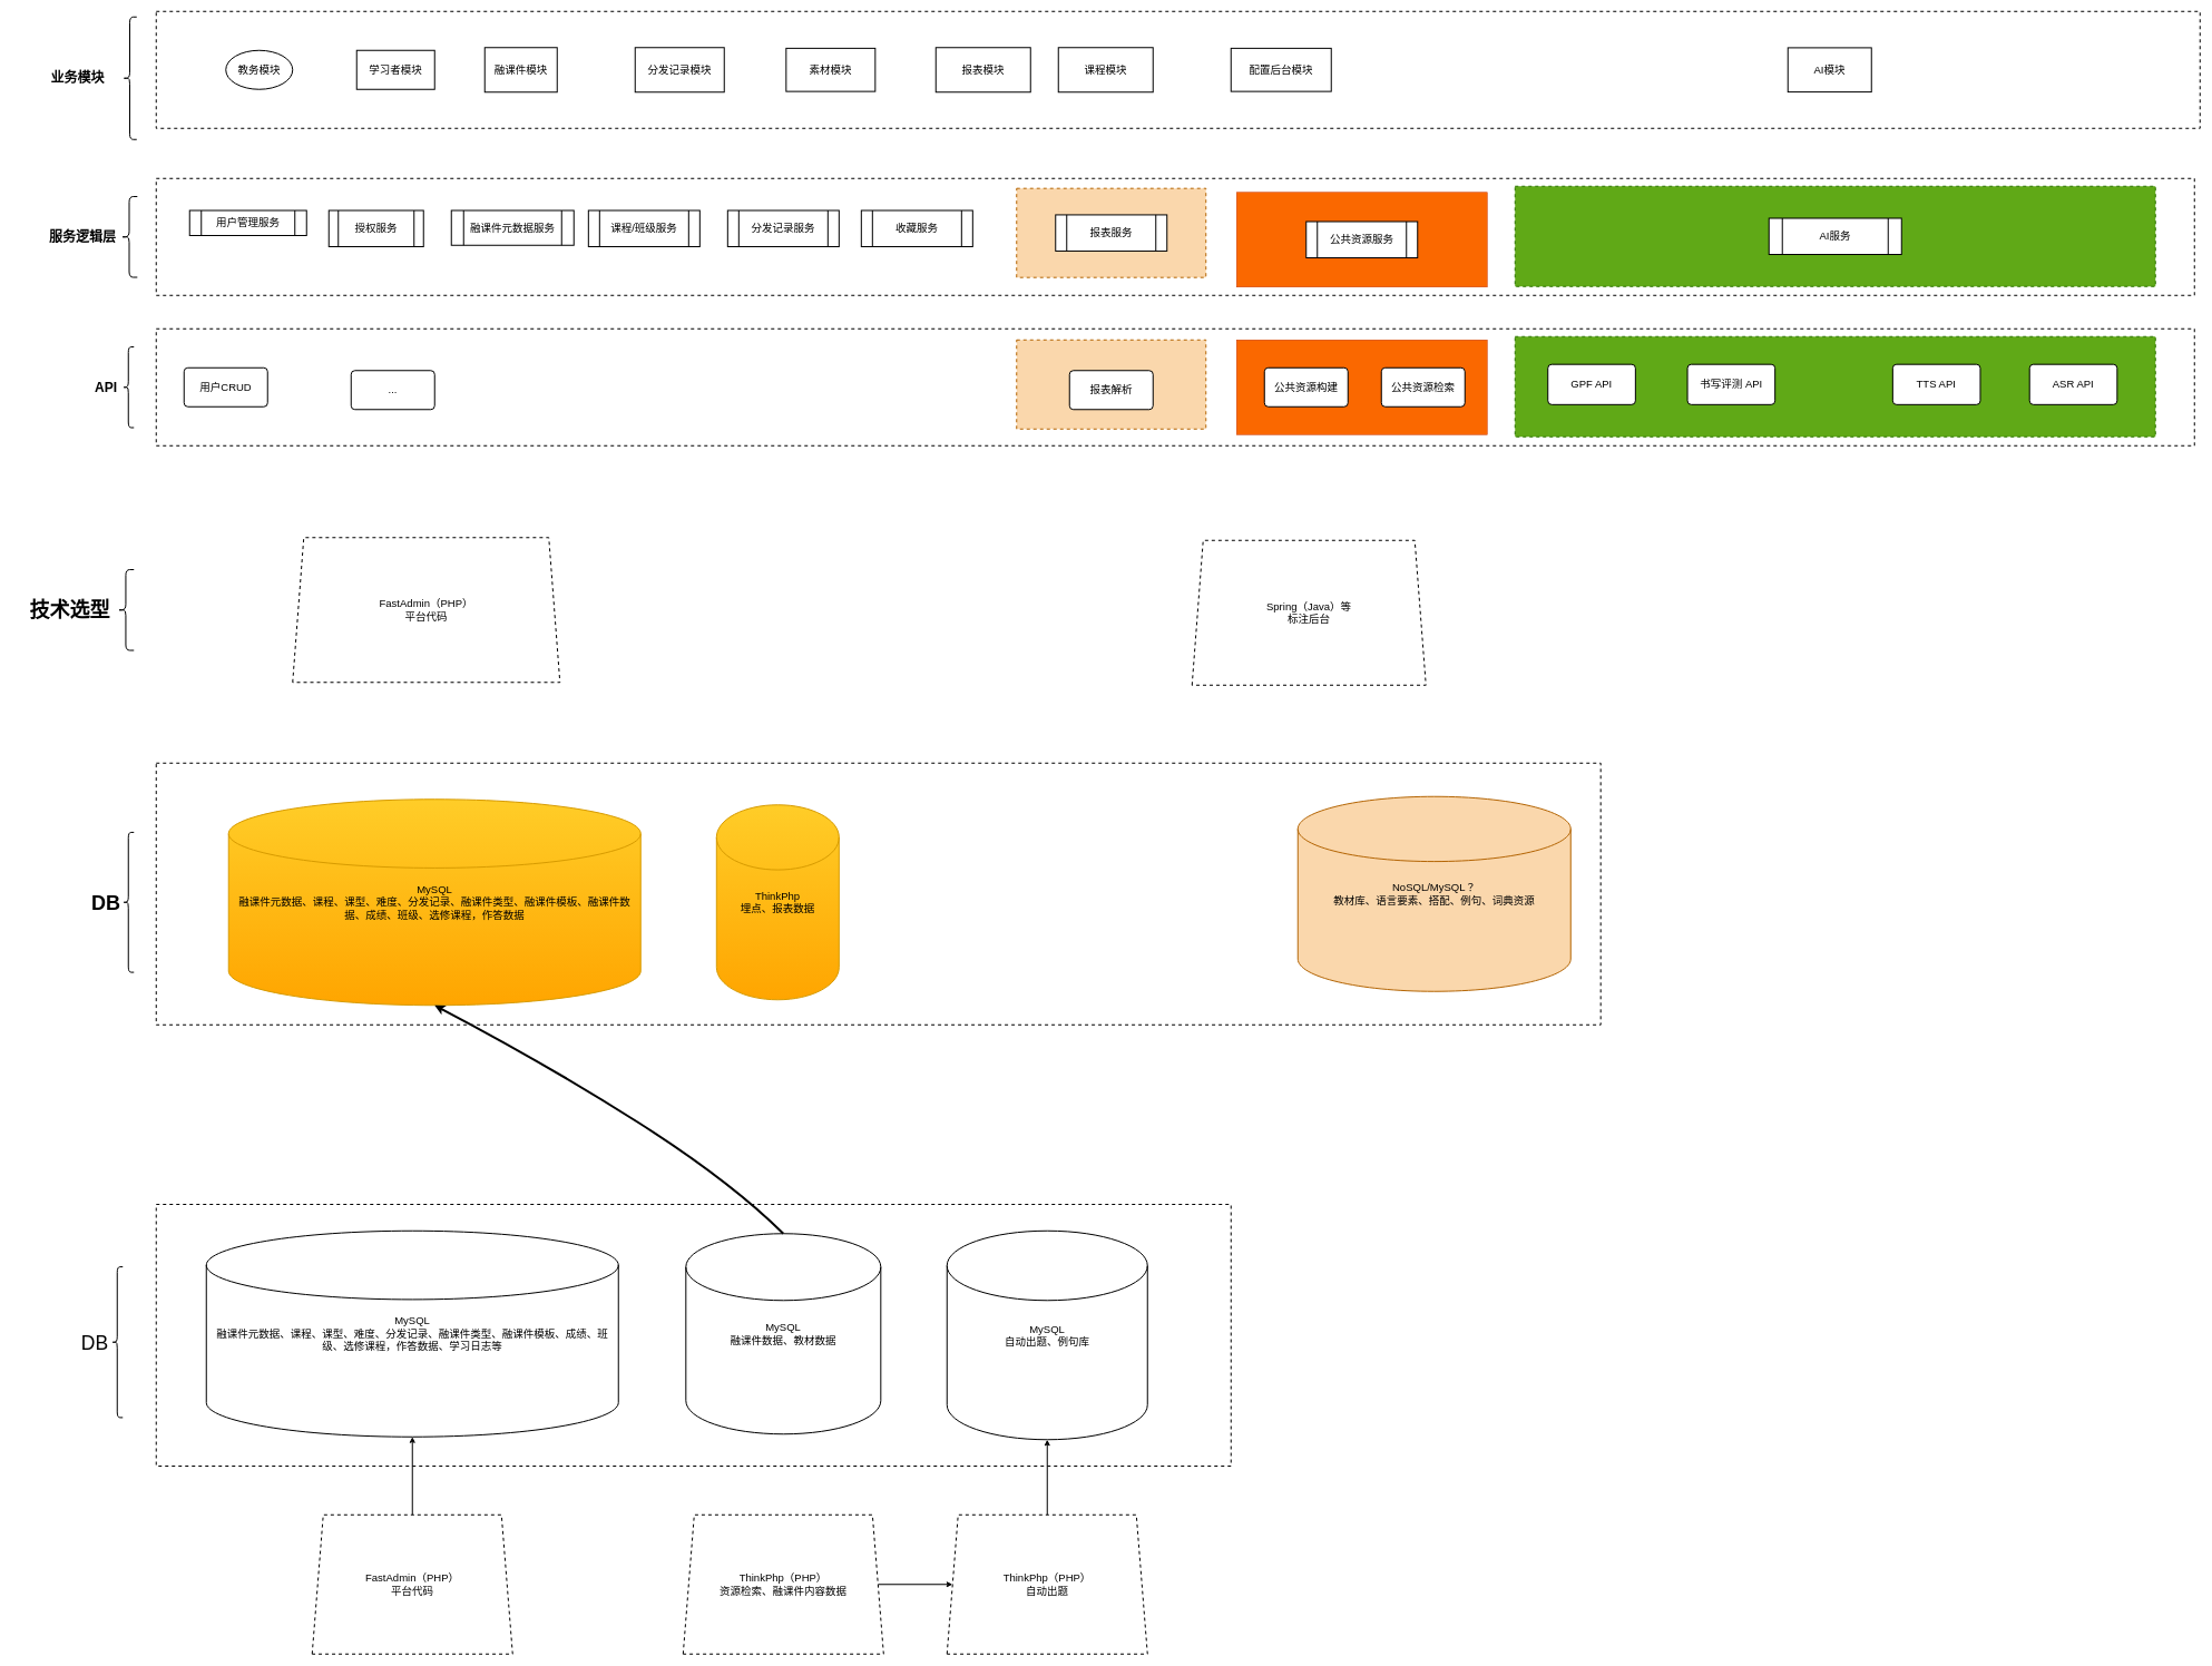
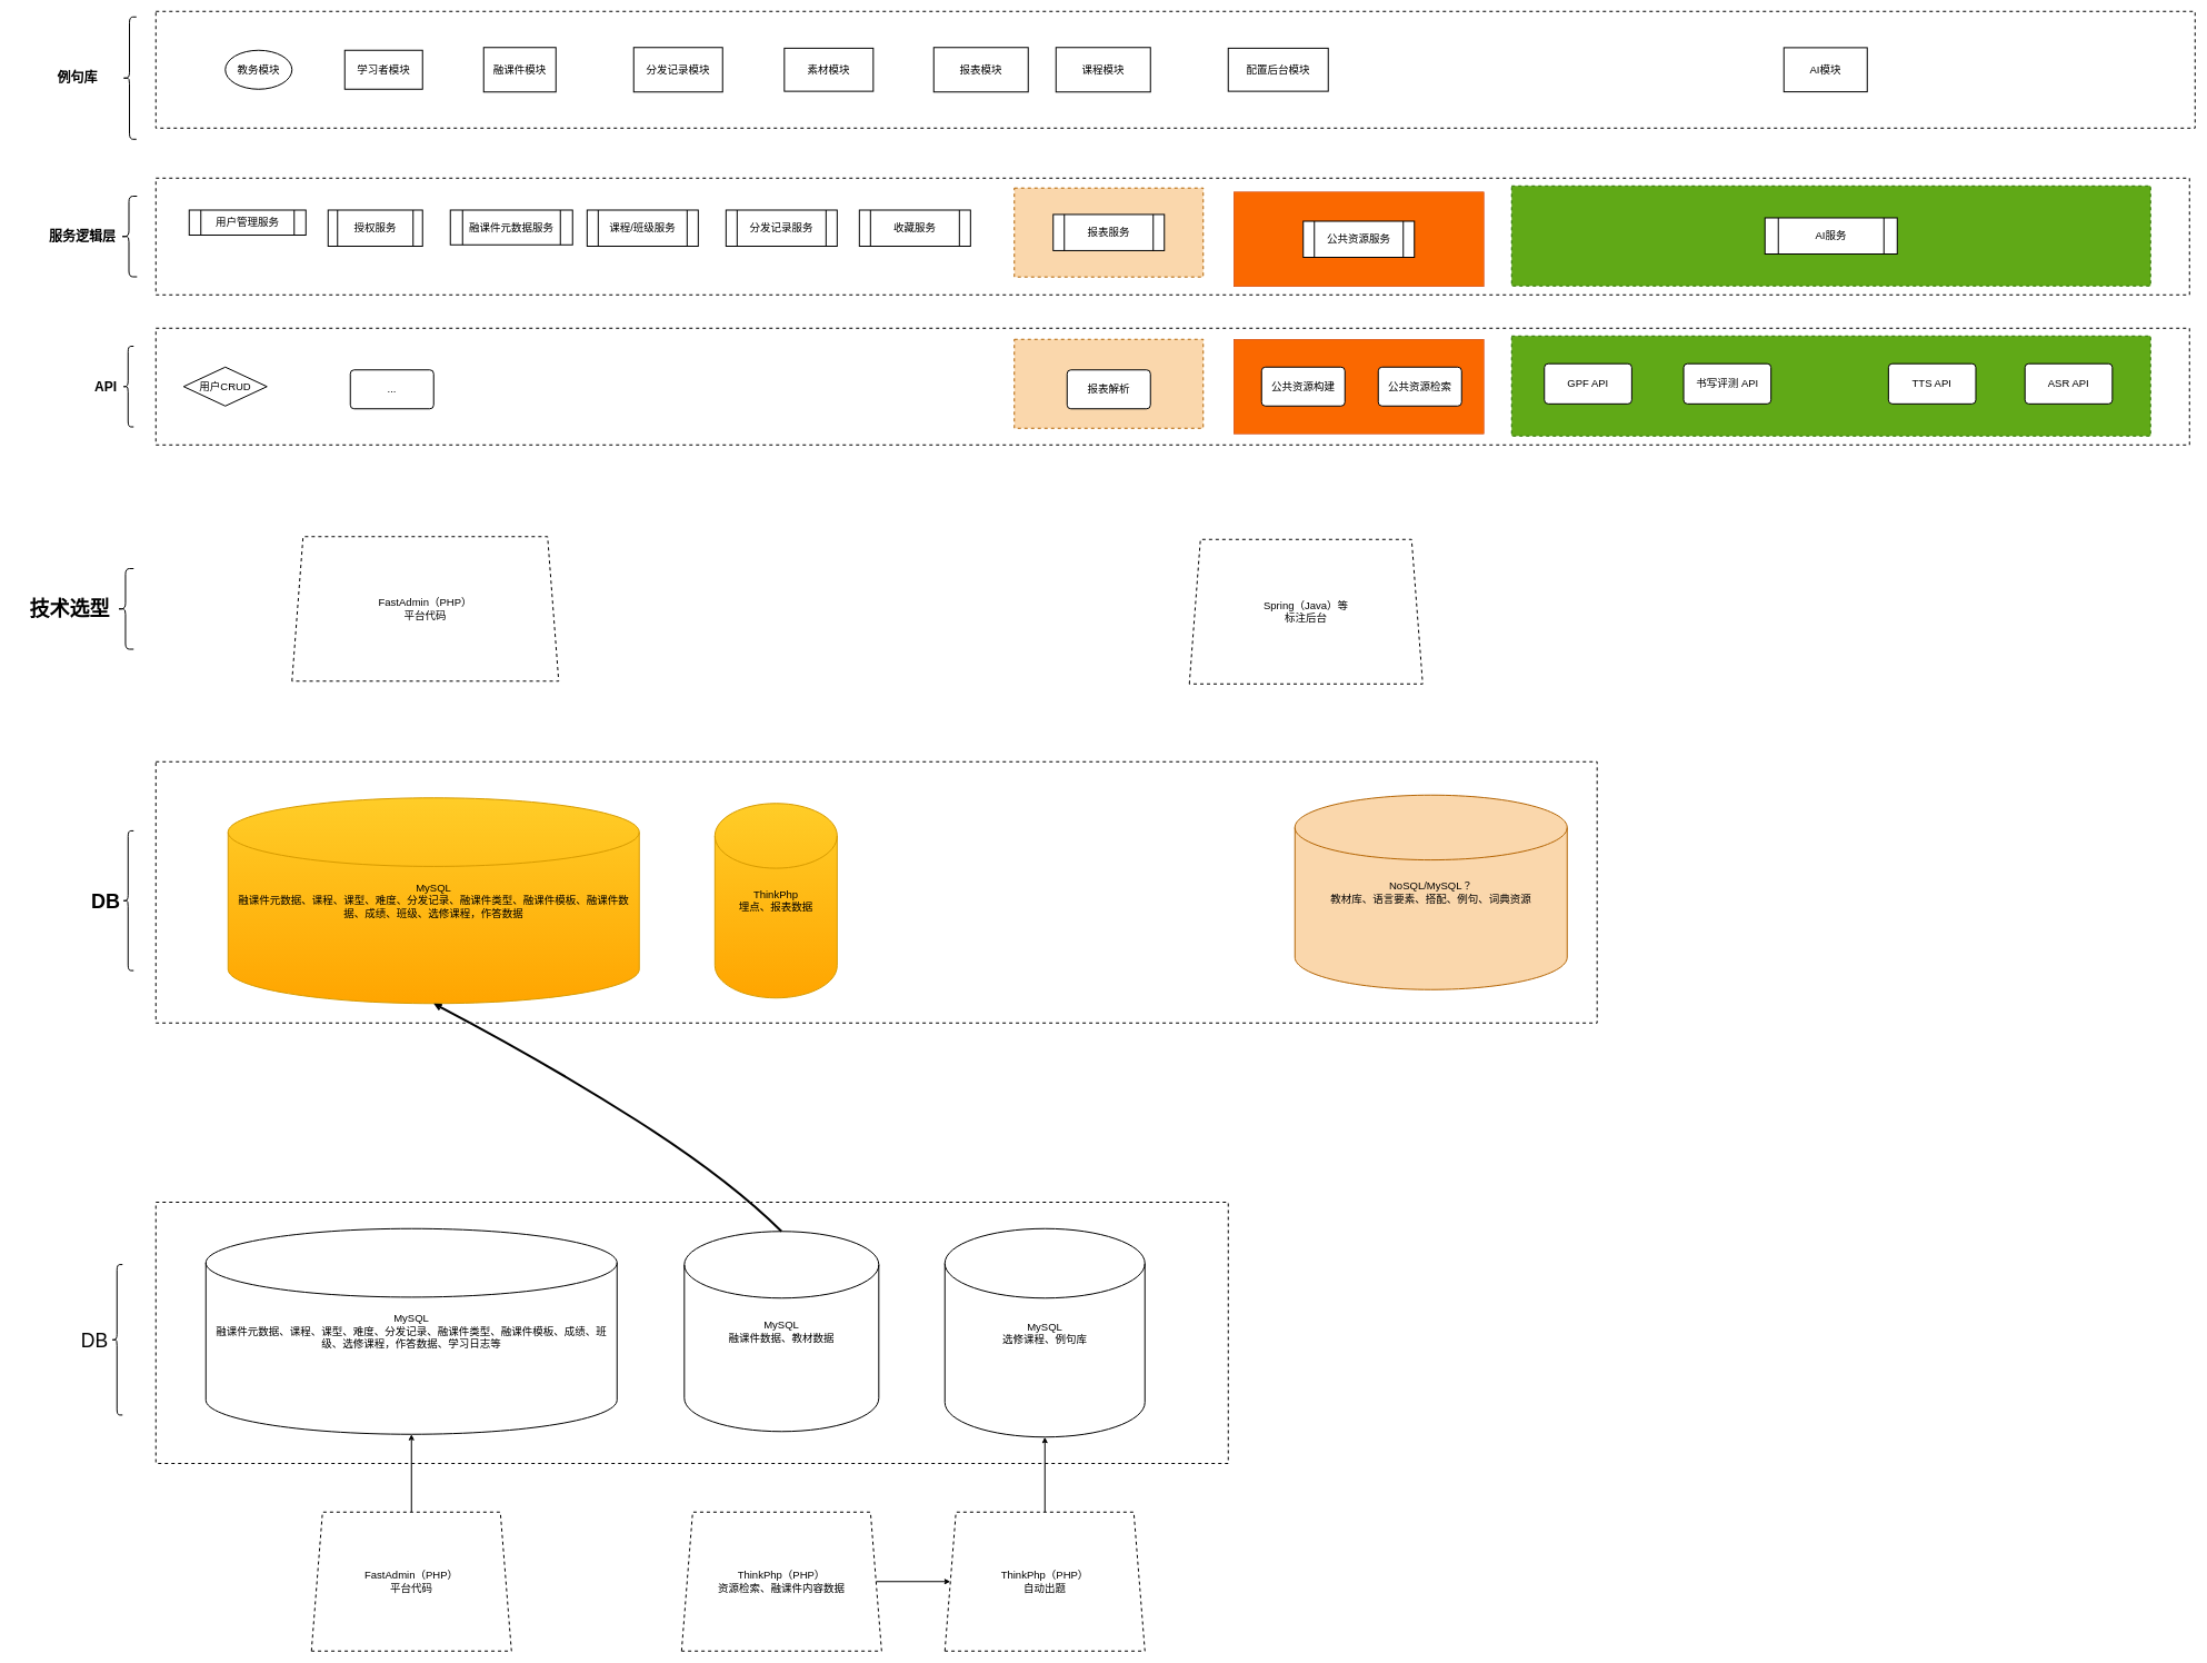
- <mxCell id="11" value="学习者模块" style="rounded=0;whiteSpace=wrap;html=1;fontSize=19;strokeWidth=2;" parent="1" vertex="1"><mxGeometry x="640" y="90" width="140" height="70" as="geometry" /></mxCell>
+ <mxCell id="11" value="学习者模块" style="rounded=0;whiteSpace=wrap;html=1;fontSize=19;strokeWidth=2;" parent="1" vertex="1"><mxGeometry x="620" y="90" width="140" height="70" as="geometry" /></mxCell>
- <mxCell id="18" value="&lt;b&gt;&lt;font style=&quot;font-size: 24px;&quot;&gt;业务模块&lt;/font&gt;&lt;/b&gt;" style="text;html=1;strokeColor=none;fillColor=none;align=center;verticalAlign=middle;whiteSpace=wrap;rounded=0;fontSize=19;" parent="17" vertex="1"><mxGeometry x="64" y="92.63" width="110" height="34.74" as="geometry" /></mxCell>
+ <mxCell id="18" value="&lt;b&gt;&lt;font style=&quot;font-size: 24px;&quot;&gt;例句库&lt;/font&gt;&lt;/b&gt;" style="text;html=1;strokeColor=none;fillColor=none;align=center;verticalAlign=middle;whiteSpace=wrap;rounded=0;fontSize=19;" parent="17" vertex="1"><mxGeometry x="64" y="92.63" width="110" height="34.74" as="geometry" /></mxCell>
- <mxCell id="6" value="用户CRUD" style="rounded=1;whiteSpace=wrap;html=1;absoluteArcSize=1;arcSize=14;strokeWidth=2;fontSize=19;" parent="1" vertex="1"><mxGeometry x="330" y="660" width="150" height="70" as="geometry" /></mxCell>
+ <mxCell id="6" value="用户CRUD" style="rhombus;whiteSpace=wrap;html=1;absoluteArcSize=1;arcSize=14;strokeWidth=2;fontSize=19;" parent="1" vertex="1"><mxGeometry x="330" y="660" width="150" height="70" as="geometry" /></mxCell>
- <mxCell id="75" value="" style="curved=1;endArrow=classic;html=1;rounded=0;fontSize=18;strokeWidth=4;entryX=0.5;entryY=1;entryDx=0;entryDy=0;entryPerimeter=0;exitX=0.5;exitY=0;exitDx=0;exitDy=0;exitPerimeter=0;" parent="1" source="54" target="7" edge="1"><mxGeometry width="50" height="50" relative="1" as="geometry"><mxPoint x="1410" y="2060" as="sourcePoint" /><mxPoint x="1460" y="2010" as="targetPoint" /><Array as="points"><mxPoint x="1310" y="2120" /><mxPoint x="980" y="1910" /></Array></mxGeometry></mxCell>
+ <mxCell id="75" value="" style="curved=1;endArrow=open;html=1;rounded=0;fontSize=18;strokeWidth=4;entryX=0.5;entryY=1;entryDx=0;entryDy=0;entryPerimeter=0;exitX=0.5;exitY=0;exitDx=0;exitDy=0;exitPerimeter=0;" parent="1" source="54" target="7" edge="1"><mxGeometry width="50" height="50" relative="1" as="geometry"><mxPoint x="1410" y="2060" as="sourcePoint" /><mxPoint x="1460" y="2010" as="targetPoint" /><Array as="points"><mxPoint x="1310" y="2120" /><mxPoint x="980" y="1910" /></Array></mxGeometry></mxCell>
- <mxCell id="55" value="MySQL&lt;br&gt;自动出题、例句库" style="strokeWidth=2;html=1;shape=mxgraph.flowchart.database;whiteSpace=wrap;fontSize=19;" parent="1" vertex="1"><mxGeometry x="1700" y="2210" width="360" height="375" as="geometry" /></mxCell>
+ <mxCell id="55" value="MySQL&lt;br&gt;选修课程、例句库" style="strokeWidth=2;html=1;shape=mxgraph.flowchart.database;whiteSpace=wrap;fontSize=19;" parent="1" vertex="1"><mxGeometry x="1700" y="2210" width="360" height="375" as="geometry" /></mxCell>
